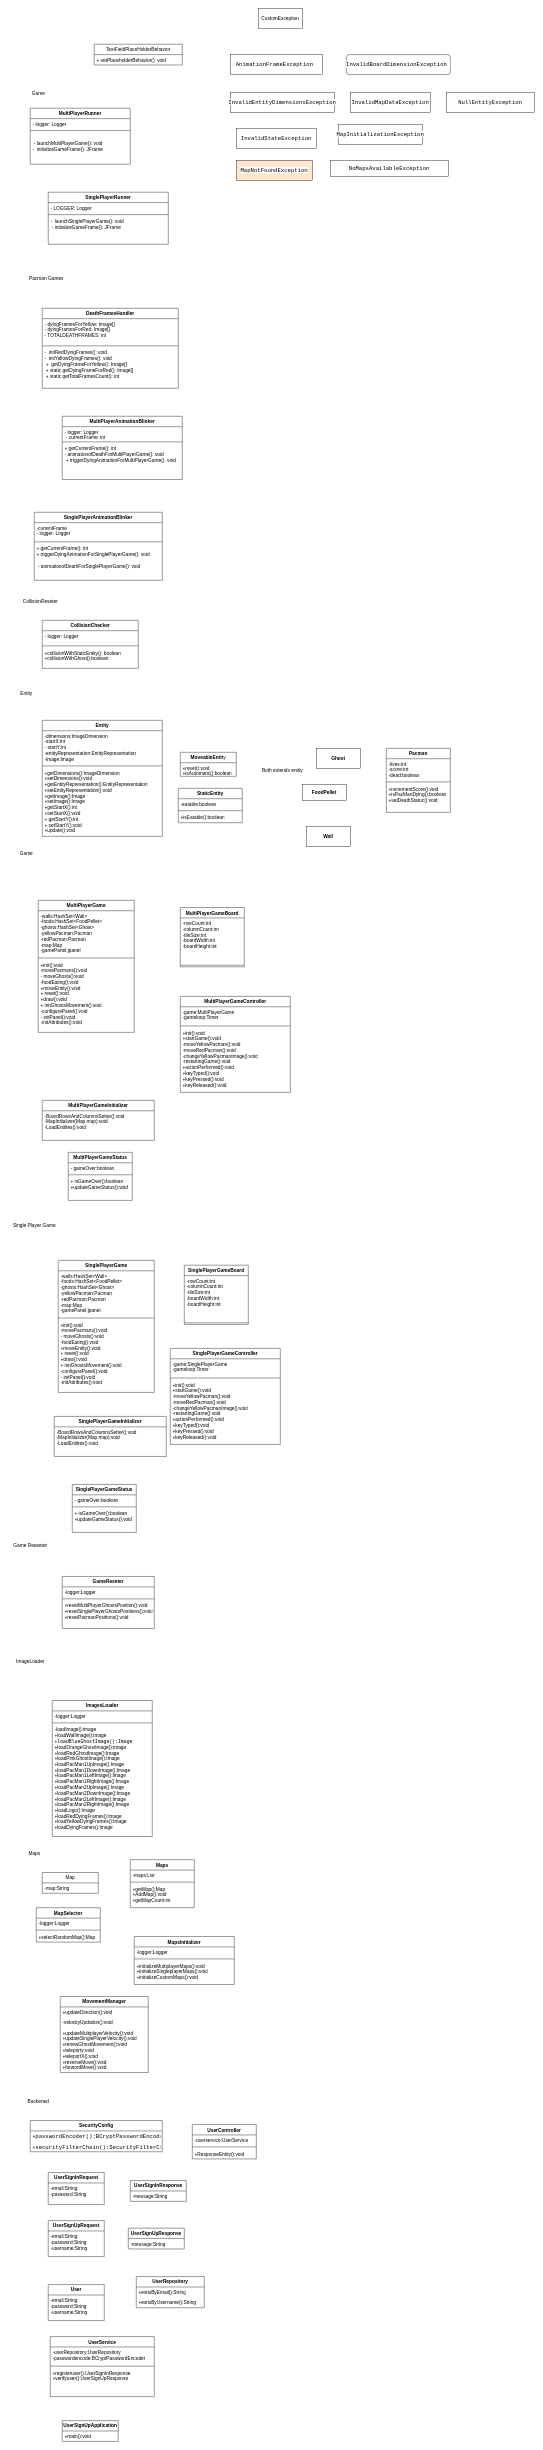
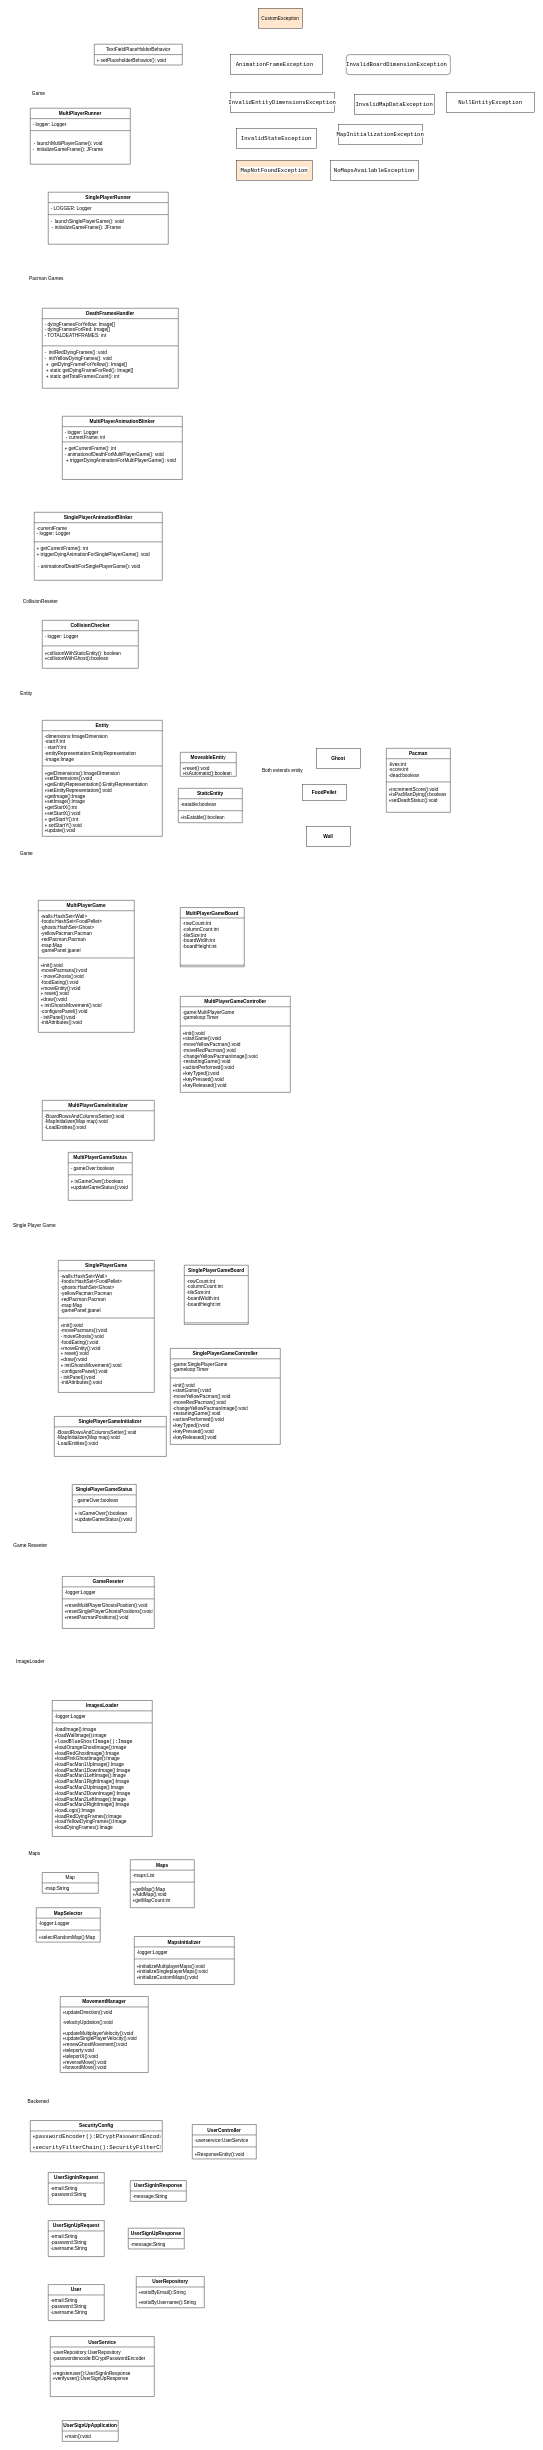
- <mxCell id="4" value="CustomException" style="html=1;whiteSpace=wrap;" vertex="1" parent="1"><mxGeometry x="645" y="20" width="110" height="50" as="geometry" /></mxCell>
+ <mxCell id="4" value="CustomException" style="html=1;whiteSpace=wrap;fillColor=#ffe6cc;" vertex="1" parent="1"><mxGeometry x="645" y="20" width="110" height="50" as="geometry" /></mxCell>
- <mxCell id="8" value="&lt;div style=&quot;font-family: Consolas, &amp;quot;Courier New&amp;quot;, monospace; font-size: 14px; line-height: 19px; white-space: pre;&quot;&gt;&lt;span style=&quot;background-color: rgb(255, 255, 255);&quot;&gt;InvalidMapDataException&lt;/span&gt;&lt;/div&gt;" style="html=1;whiteSpace=wrap;" vertex="1" parent="1"><mxGeometry x="875" y="230" width="200" height="50" as="geometry" /></mxCell>
+ <mxCell id="8" value="&lt;div style=&quot;font-family: Consolas, &amp;quot;Courier New&amp;quot;, monospace; font-size: 14px; line-height: 19px; white-space: pre;&quot;&gt;&lt;span style=&quot;background-color: rgb(255, 255, 255);&quot;&gt;InvalidMapDataException&lt;/span&gt;&lt;/div&gt;" style="html=1;whiteSpace=wrap;" vertex="1" parent="1"><mxGeometry x="885" y="235" width="200" height="50" as="geometry" /></mxCell>
- <mxCell id="12" value="&lt;div style=&quot;font-family: Consolas, &amp;quot;Courier New&amp;quot;, monospace; font-size: 14px; line-height: 19px; white-space: pre;&quot;&gt;&lt;span style=&quot;background-color: rgb(255, 255, 255);&quot;&gt;NoMapsAvailableException&lt;/span&gt;&lt;/div&gt;" style="html=1;whiteSpace=wrap;" vertex="1" parent="1"><mxGeometry x="825" y="400" width="295" height="40" as="geometry" /></mxCell>
+ <mxCell id="12" value="&lt;div style=&quot;font-family: Consolas, &amp;quot;Courier New&amp;quot;, monospace; font-size: 14px; line-height: 19px; white-space: pre;&quot;&gt;&lt;span style=&quot;background-color: rgb(255, 255, 255);&quot;&gt;NoMapsAvailableException&lt;/span&gt;&lt;/div&gt;" style="html=1;whiteSpace=wrap;" vertex="1" parent="1"><mxGeometry x="825" y="400" width="220" height="50" as="geometry" /></mxCell>
